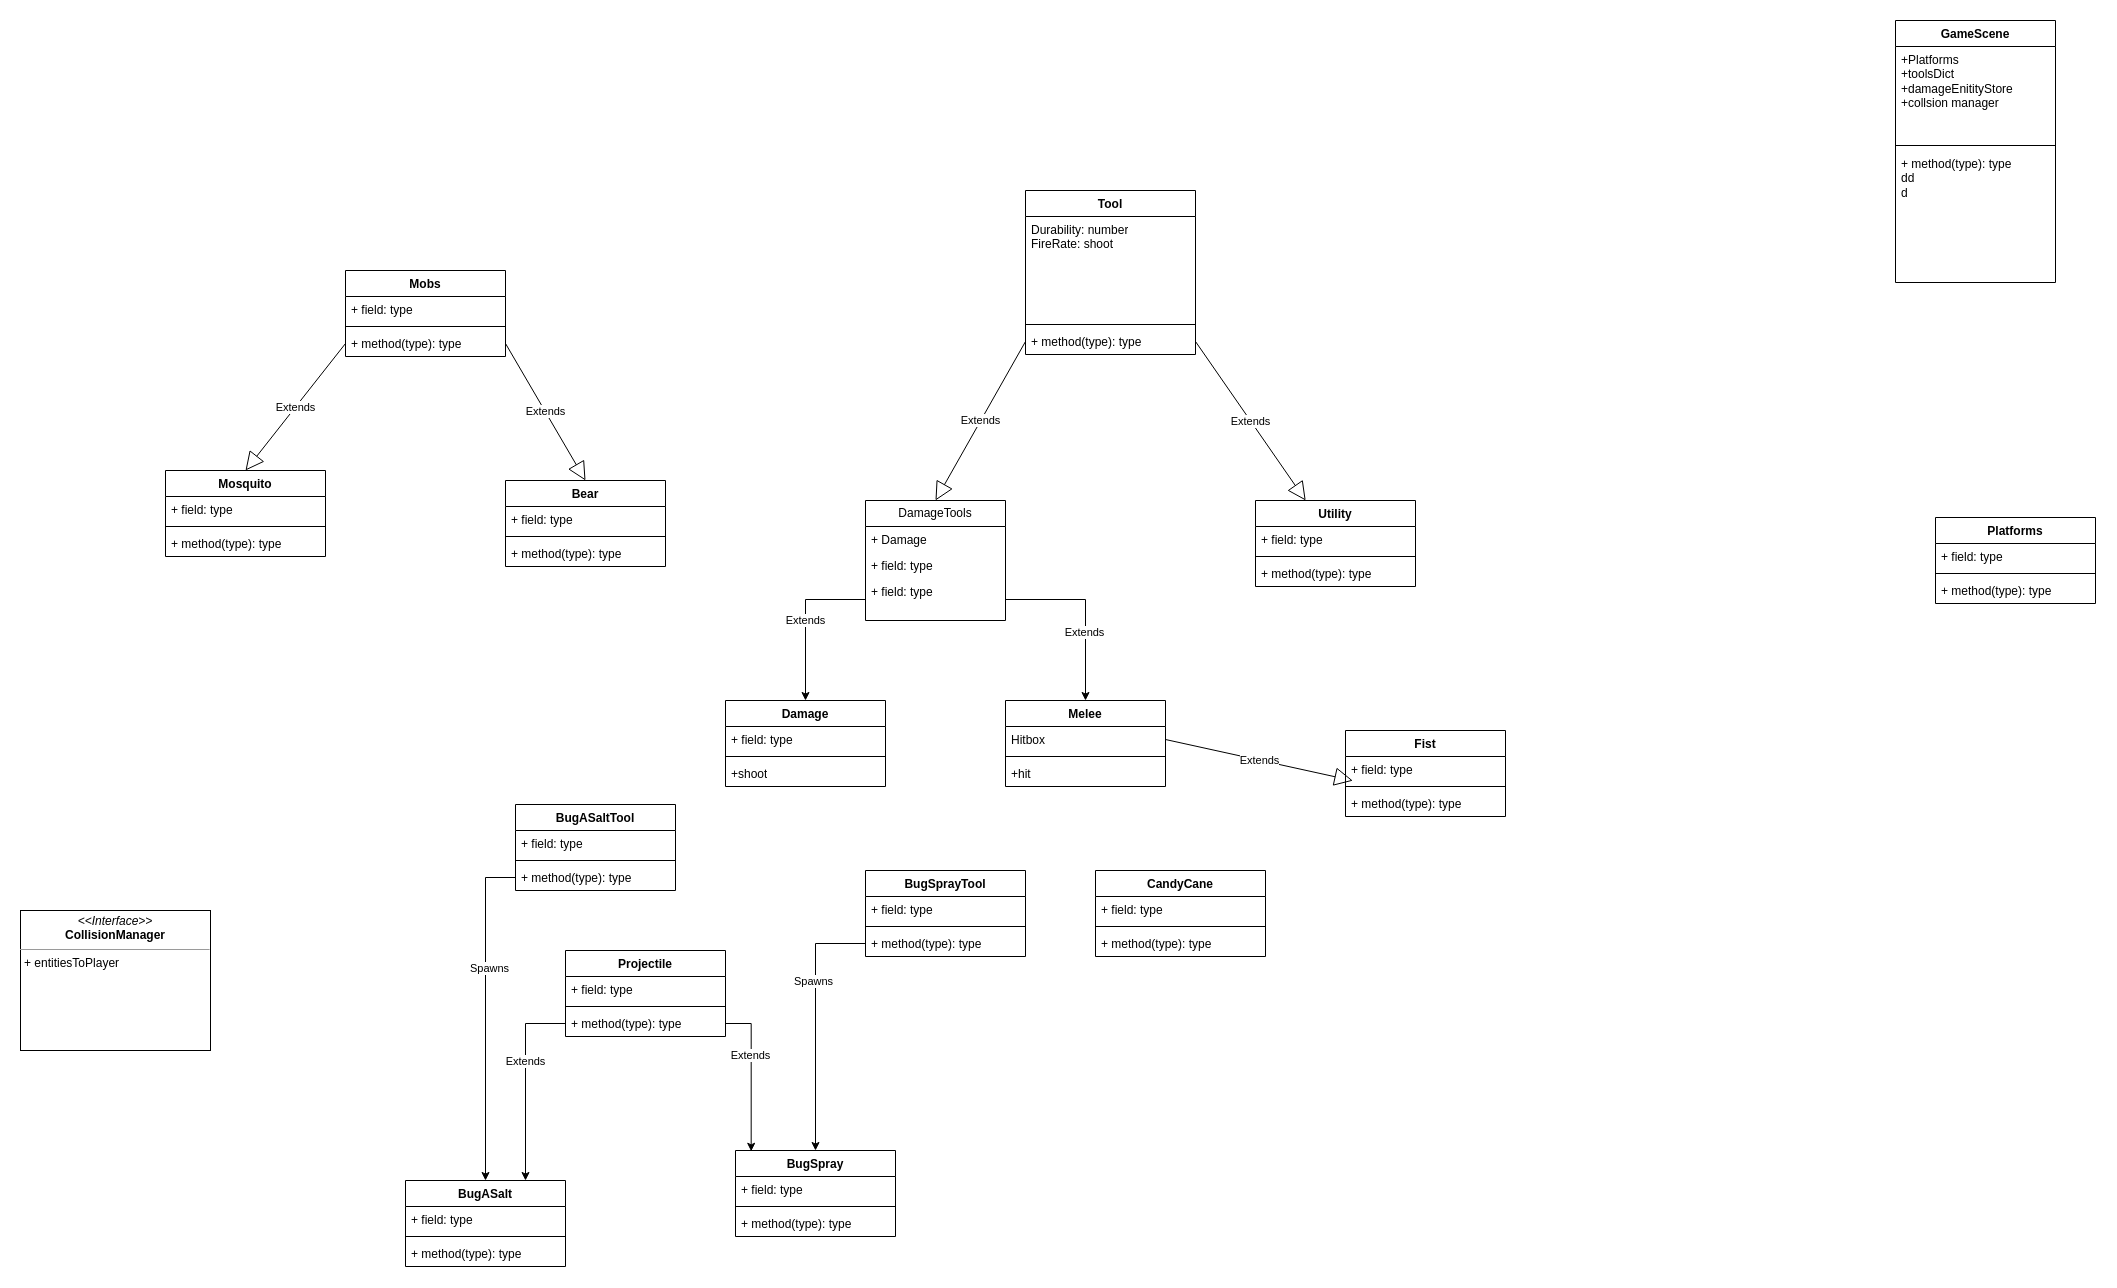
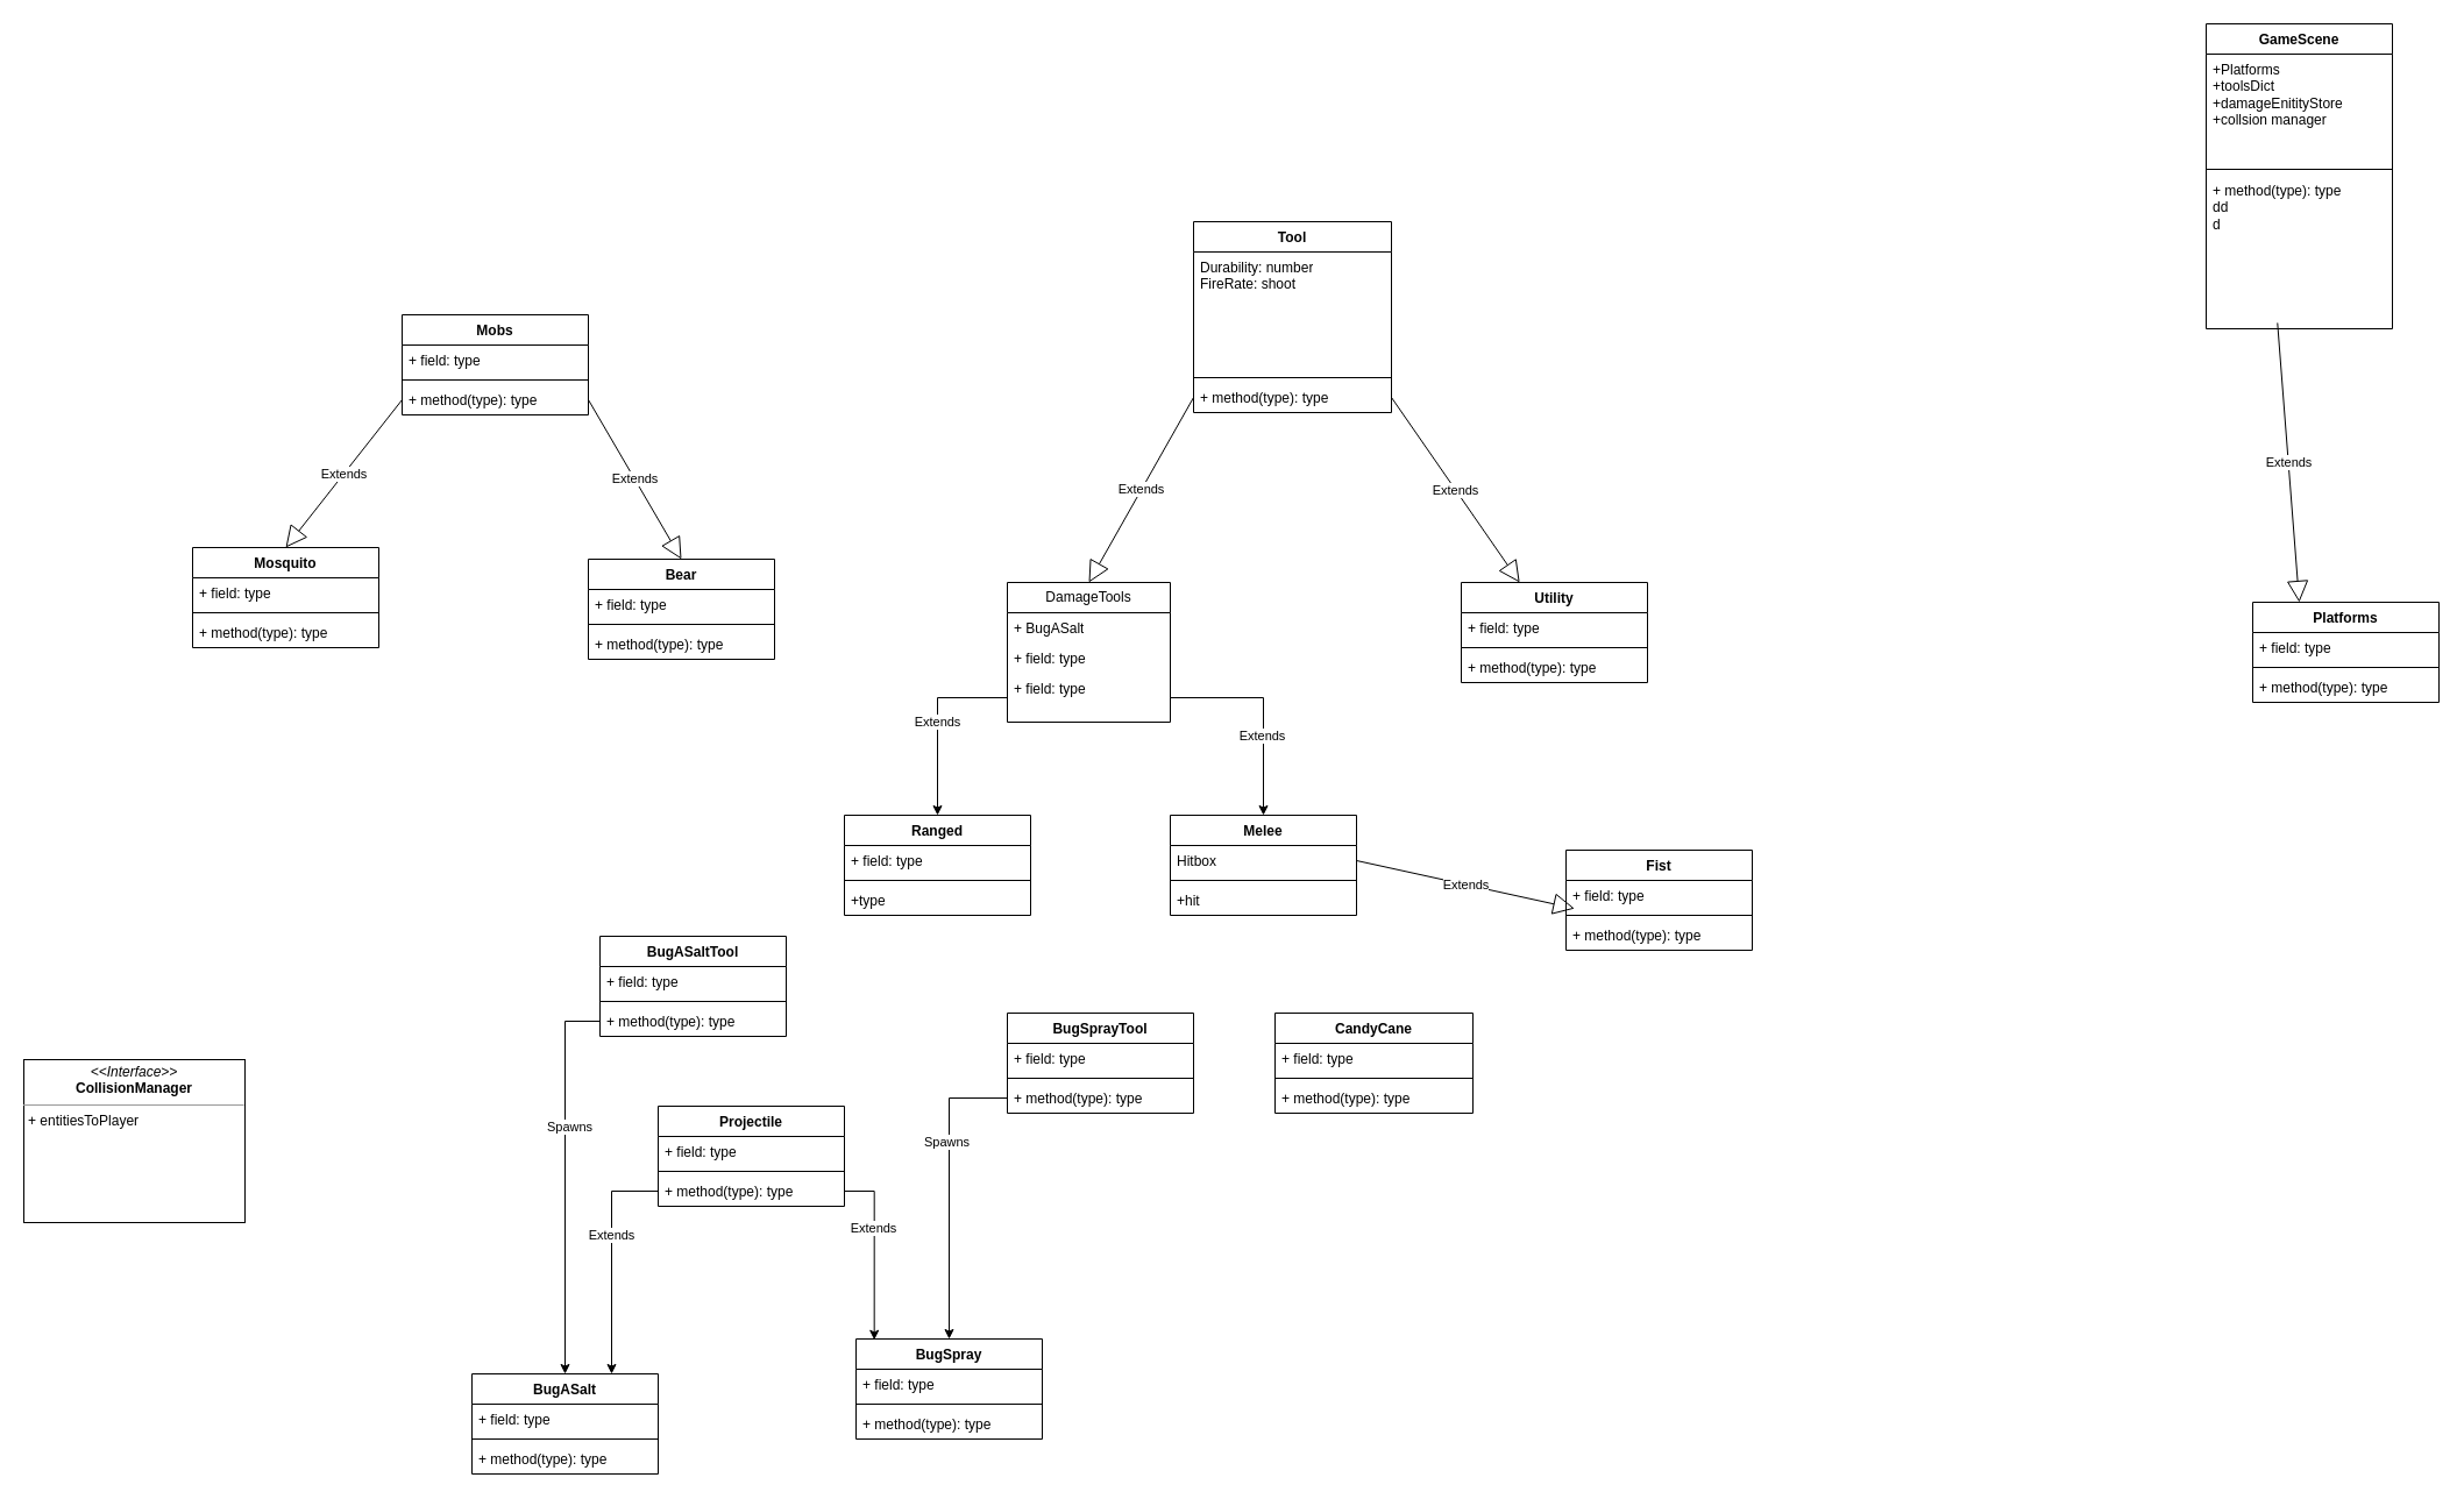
+ <mxCell id="87" value="Extends" style="endArrow=block;endSize=16;endFill=0;html=1;rounded=0;exitX=0.383;exitY=0.962;exitDx=0;exitDy=0;exitPerimeter=0;entryX=0.25;entryY=0;entryDx=0;entryDy=0;" parent="1" source="82" target="83" edge="1"><mxGeometry width="160" relative="1" as="geometry"><mxPoint x="1915" y="420" as="sourcePoint" /><mxPoint x="2075" y="420" as="targetPoint" /></mxGeometry></mxCell>
- <mxCell id="3" value="+ Damage" style="text;strokeColor=none;fillColor=none;align=left;verticalAlign=top;spacingLeft=4;spacingRight=4;overflow=hidden;rotatable=0;points=[[0,0.5],[1,0.5]];portConstraint=eastwest;whiteSpace=wrap;html=1;" parent="2" vertex="1"><mxGeometry y="26" width="140" height="26" as="geometry" /></mxCell>
+ <mxCell id="3" value="+ BugASalt" style="text;strokeColor=none;fillColor=none;align=left;verticalAlign=top;spacingLeft=4;spacingRight=4;overflow=hidden;rotatable=0;points=[[0,0.5],[1,0.5]];portConstraint=eastwest;whiteSpace=wrap;html=1;" parent="2" vertex="1"><mxGeometry y="26" width="140" height="26" as="geometry" /></mxCell>
- <mxCell id="6" value="Damage" style="swimlane;fontStyle=1;align=center;verticalAlign=top;childLayout=stackLayout;horizontal=1;startSize=26;horizontalStack=0;resizeParent=1;resizeParentMax=0;resizeLast=0;collapsible=1;marginBottom=0;whiteSpace=wrap;html=1;" parent="1" vertex="1"><mxGeometry x="725" y="700" width="160" height="86" as="geometry" /></mxCell>
+ <mxCell id="6" value="Ranged" style="swimlane;fontStyle=1;align=center;verticalAlign=top;childLayout=stackLayout;horizontal=1;startSize=26;horizontalStack=0;resizeParent=1;resizeParentMax=0;resizeLast=0;collapsible=1;marginBottom=0;whiteSpace=wrap;html=1;" parent="1" vertex="1"><mxGeometry x="725" y="700" width="160" height="86" as="geometry" /></mxCell>
- <mxCell id="9" value="+shoot" style="text;strokeColor=none;fillColor=none;align=left;verticalAlign=top;spacingLeft=4;spacingRight=4;overflow=hidden;rotatable=0;points=[[0,0.5],[1,0.5]];portConstraint=eastwest;whiteSpace=wrap;html=1;" parent="6" vertex="1"><mxGeometry y="60" width="160" height="26" as="geometry" /></mxCell>
+ <mxCell id="9" value="+type" style="text;strokeColor=none;fillColor=none;align=left;verticalAlign=top;spacingLeft=4;spacingRight=4;overflow=hidden;rotatable=0;points=[[0,0.5],[1,0.5]];portConstraint=eastwest;whiteSpace=wrap;html=1;" parent="6" vertex="1"><mxGeometry y="60" width="160" height="26" as="geometry" /></mxCell>
